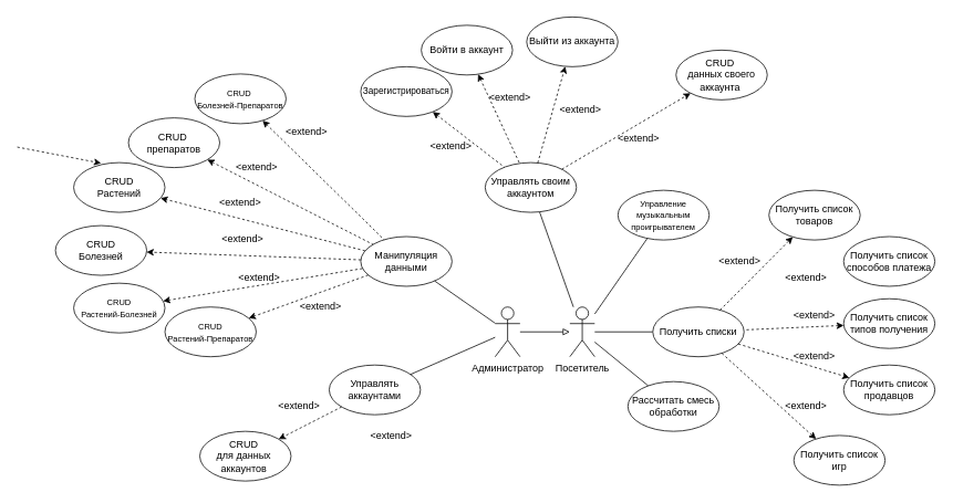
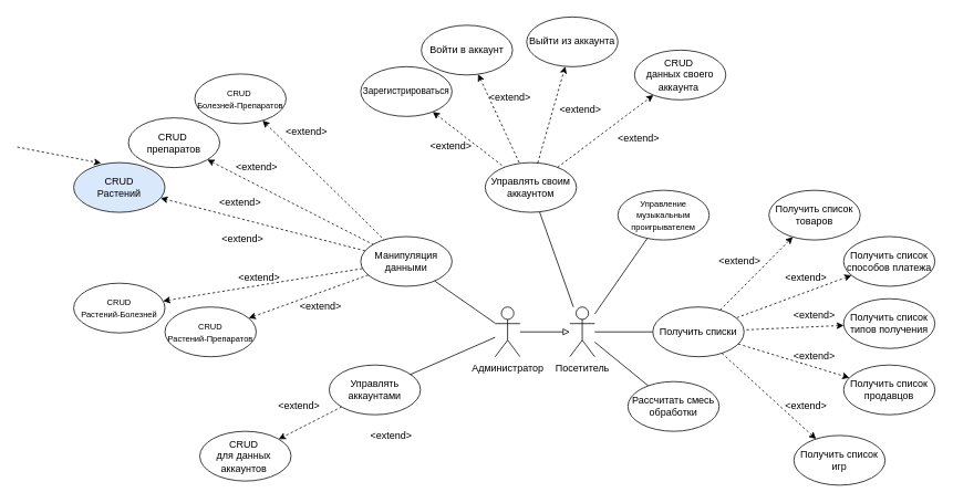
- <mxCell id="25" value="CRUD&amp;nbsp;&lt;div&gt;данных своего&lt;/div&gt;&lt;div&gt;аккаунта&amp;nbsp;&lt;/div&gt;" style="ellipse;whiteSpace=wrap;html=1;" parent="1" vertex="1"><mxGeometry x="814" y="60" width="110" height="60" as="geometry" /></mxCell>
+ <mxCell id="25" value="CRUD&amp;nbsp;&lt;div&gt;данных своего&lt;/div&gt;&lt;div&gt;аккаунта&amp;nbsp;&lt;/div&gt;" style="ellipse;whiteSpace=wrap;html=1;" parent="1" vertex="1"><mxGeometry x="764" y="60" width="110" height="60" as="geometry" /></mxCell>
- <mxCell id="45" value="CRUD&lt;div&gt;Растений&lt;/div&gt;" style="ellipse;whiteSpace=wrap;html=1;" parent="1" vertex="1"><mxGeometry x="88" y="195.75" width="110" height="60" as="geometry" /></mxCell>
+ <mxCell id="45" value="CRUD&lt;div&gt;Растений&lt;/div&gt;" style="ellipse;whiteSpace=wrap;html=1;fillColor=#dae8fc;" parent="1" vertex="1"><mxGeometry x="88" y="195.75" width="110" height="60" as="geometry" /></mxCell>
- <mxCell id="48" value="CRUD&lt;div&gt;Болезней&lt;/div&gt;" style="ellipse;whiteSpace=wrap;html=1;" parent="1" vertex="1"><mxGeometry x="66" y="271.75" width="110" height="60" as="geometry" /></mxCell>
- <mxCell id="53" value="" style="endArrow=classic;html=1;rounded=0;dashed=1;" parent="1" source="42" target="48" edge="1"><mxGeometry width="50" height="50" relative="1" as="geometry"><mxPoint x="549" y="557.25" as="sourcePoint" /><mxPoint x="228" y="399.25" as="targetPoint" /></mxGeometry></mxCell>
+ <mxCell id="13" value="" style="endArrow=none;html=1;rounded=0;dashed=1;endFill=0;startArrow=classic;startFill=1;" parent="1" source="8" target="6" edge="1"><mxGeometry width="50" height="50" relative="1" as="geometry"><mxPoint x="856" y="550" as="sourcePoint" /><mxPoint x="906" y="500" as="targetPoint" /></mxGeometry></mxCell>
